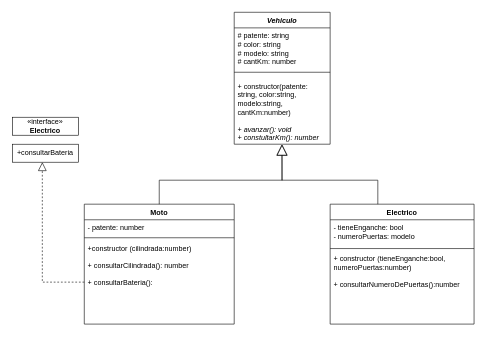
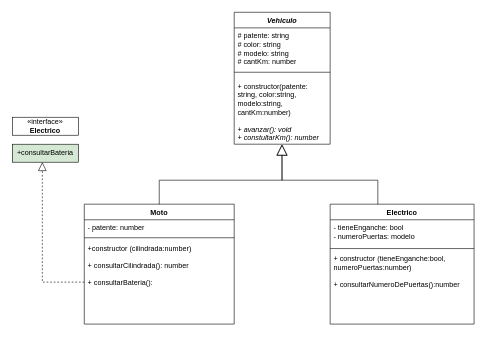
- <mxCell id="17" value="+consultarBateria" style="html=1;whiteSpace=wrap;" vertex="1" parent="1"><mxGeometry x="20" y="240" width="110" height="30" as="geometry" /></mxCell>
+ <mxCell id="17" value="+consultarBateria" style="html=1;whiteSpace=wrap;fillColor=#d5e8d4;" vertex="1" parent="1"><mxGeometry x="20" y="240" width="110" height="30" as="geometry" /></mxCell>
